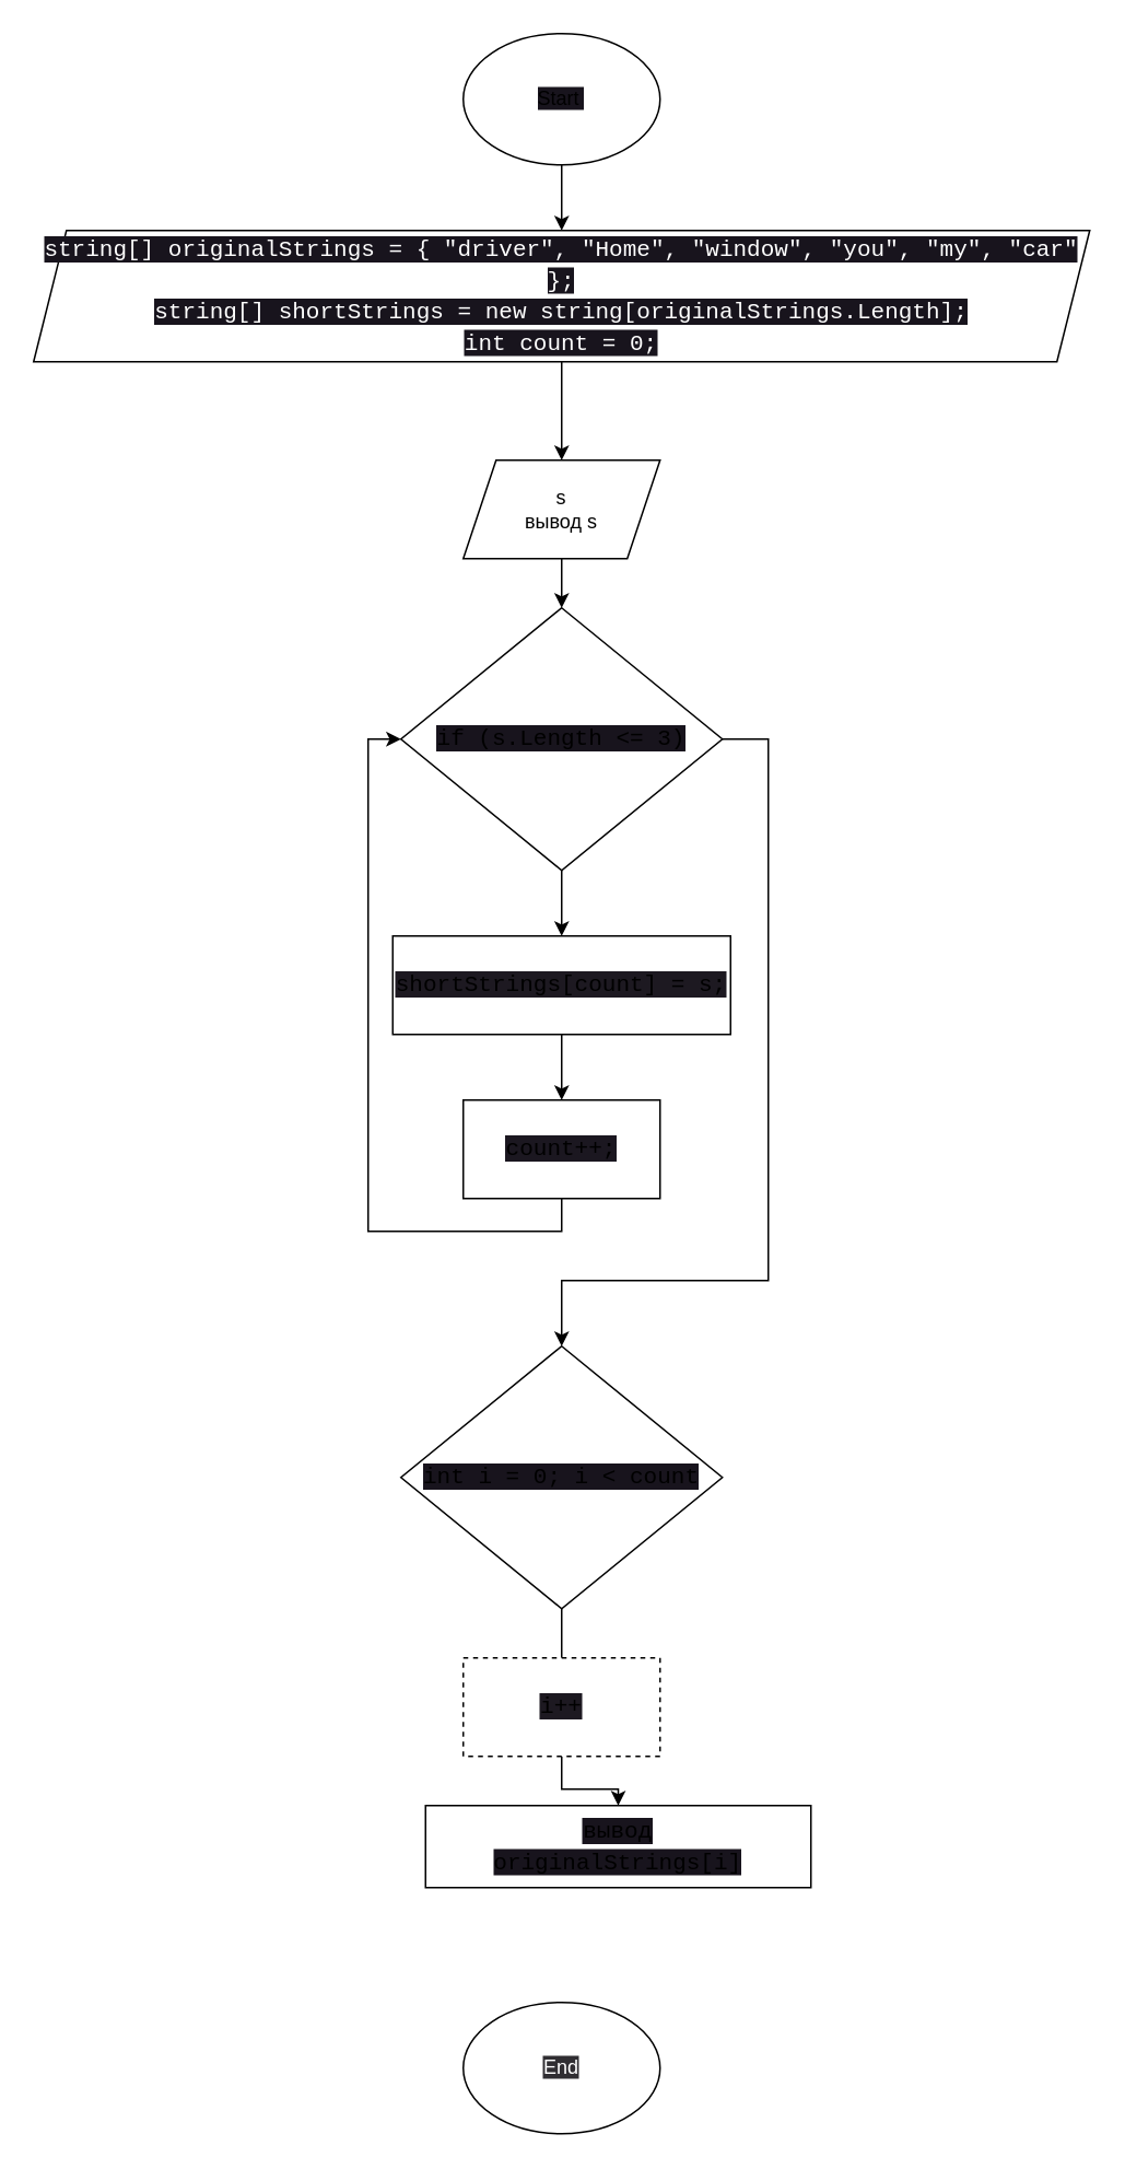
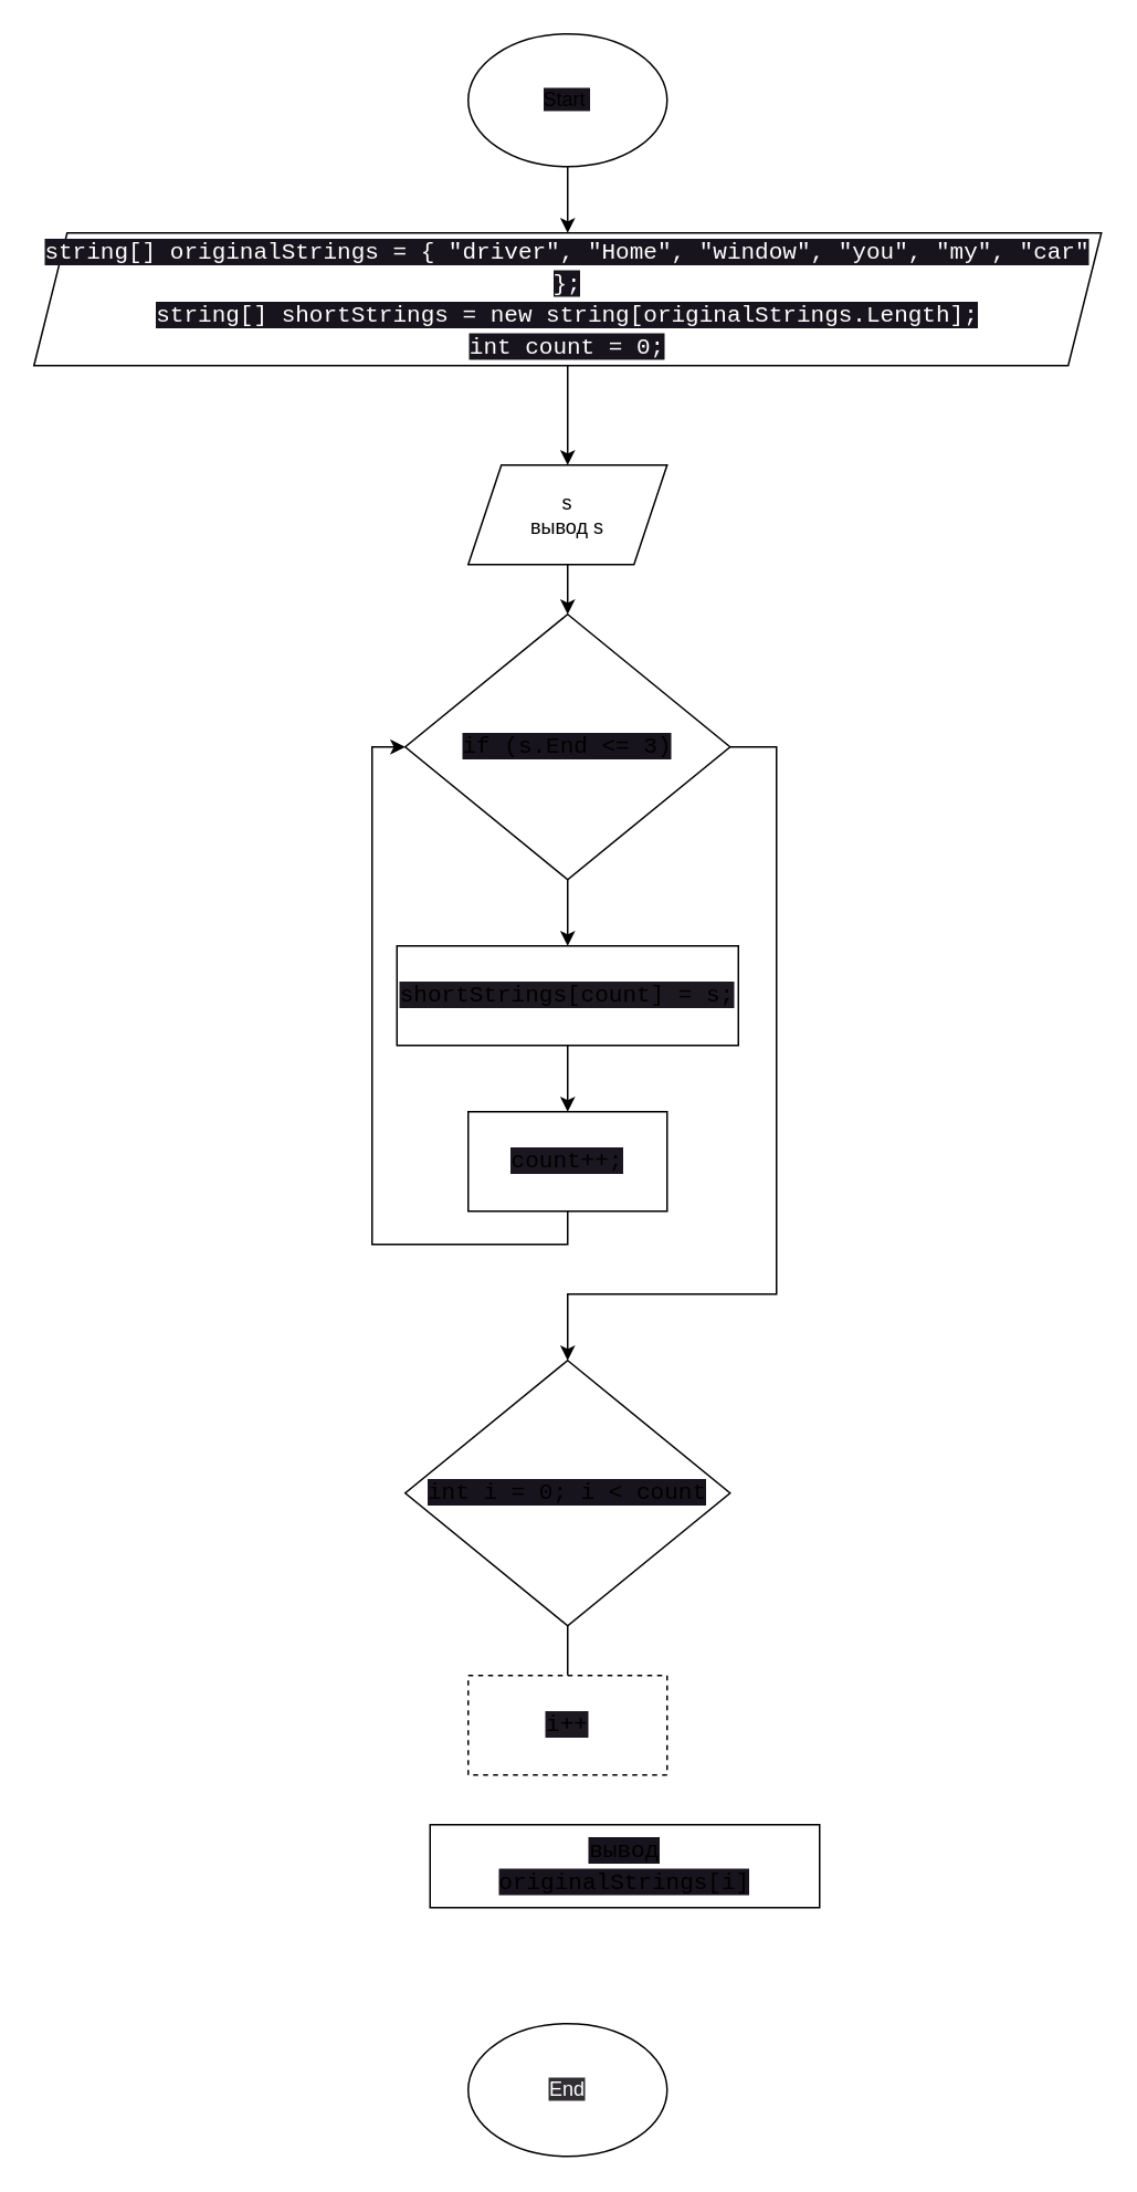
- <mxCell id="8" value="&lt;div style=&quot;font-family: Consolas, &amp;quot;Courier New&amp;quot;, monospace; font-size: 14px; line-height: 19px;&quot;&gt;&lt;span style=&quot;background-color: rgb(24, 20, 29);&quot;&gt;if (s.Length &amp;lt;= 3)&lt;/span&gt;&lt;/div&gt;" style="rhombus;whiteSpace=wrap;html=1;" parent="1" vertex="1"><mxGeometry x="244" y="370" width="196" height="160" as="geometry" /></mxCell>
+ <mxCell id="8" value="&lt;div style=&quot;font-family: Consolas, &amp;quot;Courier New&amp;quot;, monospace; font-size: 14px; line-height: 19px;&quot;&gt;&lt;span style=&quot;background-color: rgb(24, 20, 29);&quot;&gt;if (s.End &amp;lt;= 3)&lt;/span&gt;&lt;/div&gt;" style="rhombus;whiteSpace=wrap;html=1;" parent="1" vertex="1"><mxGeometry x="244" y="370" width="196" height="160" as="geometry" /></mxCell>
- <mxCell id="17" style="edgeStyle=orthogonalEdgeStyle;rounded=0;orthogonalLoop=1;jettySize=auto;html=1;exitX=0.5;exitY=1;exitDx=0;exitDy=0;entryX=0.5;entryY=0;entryDx=0;entryDy=0;" parent="1" source="18" target="19" edge="1"><mxGeometry relative="1" as="geometry" /></mxCell>
